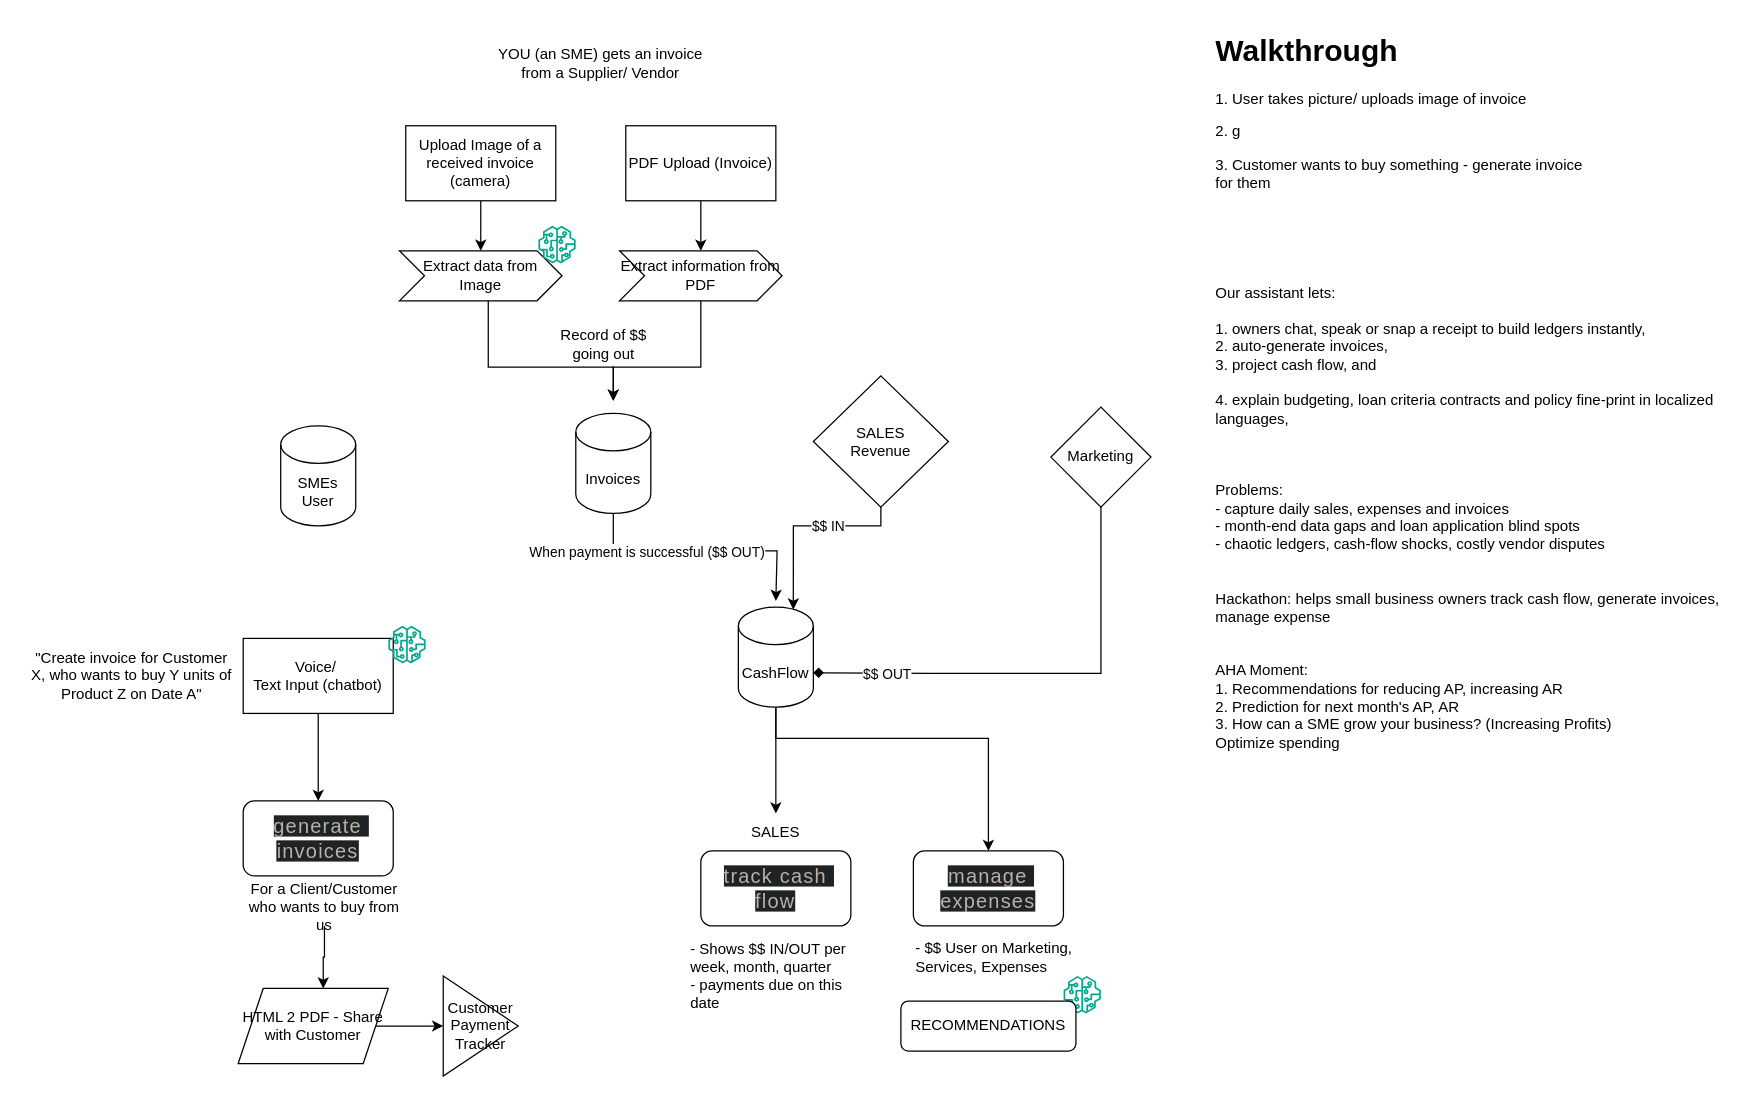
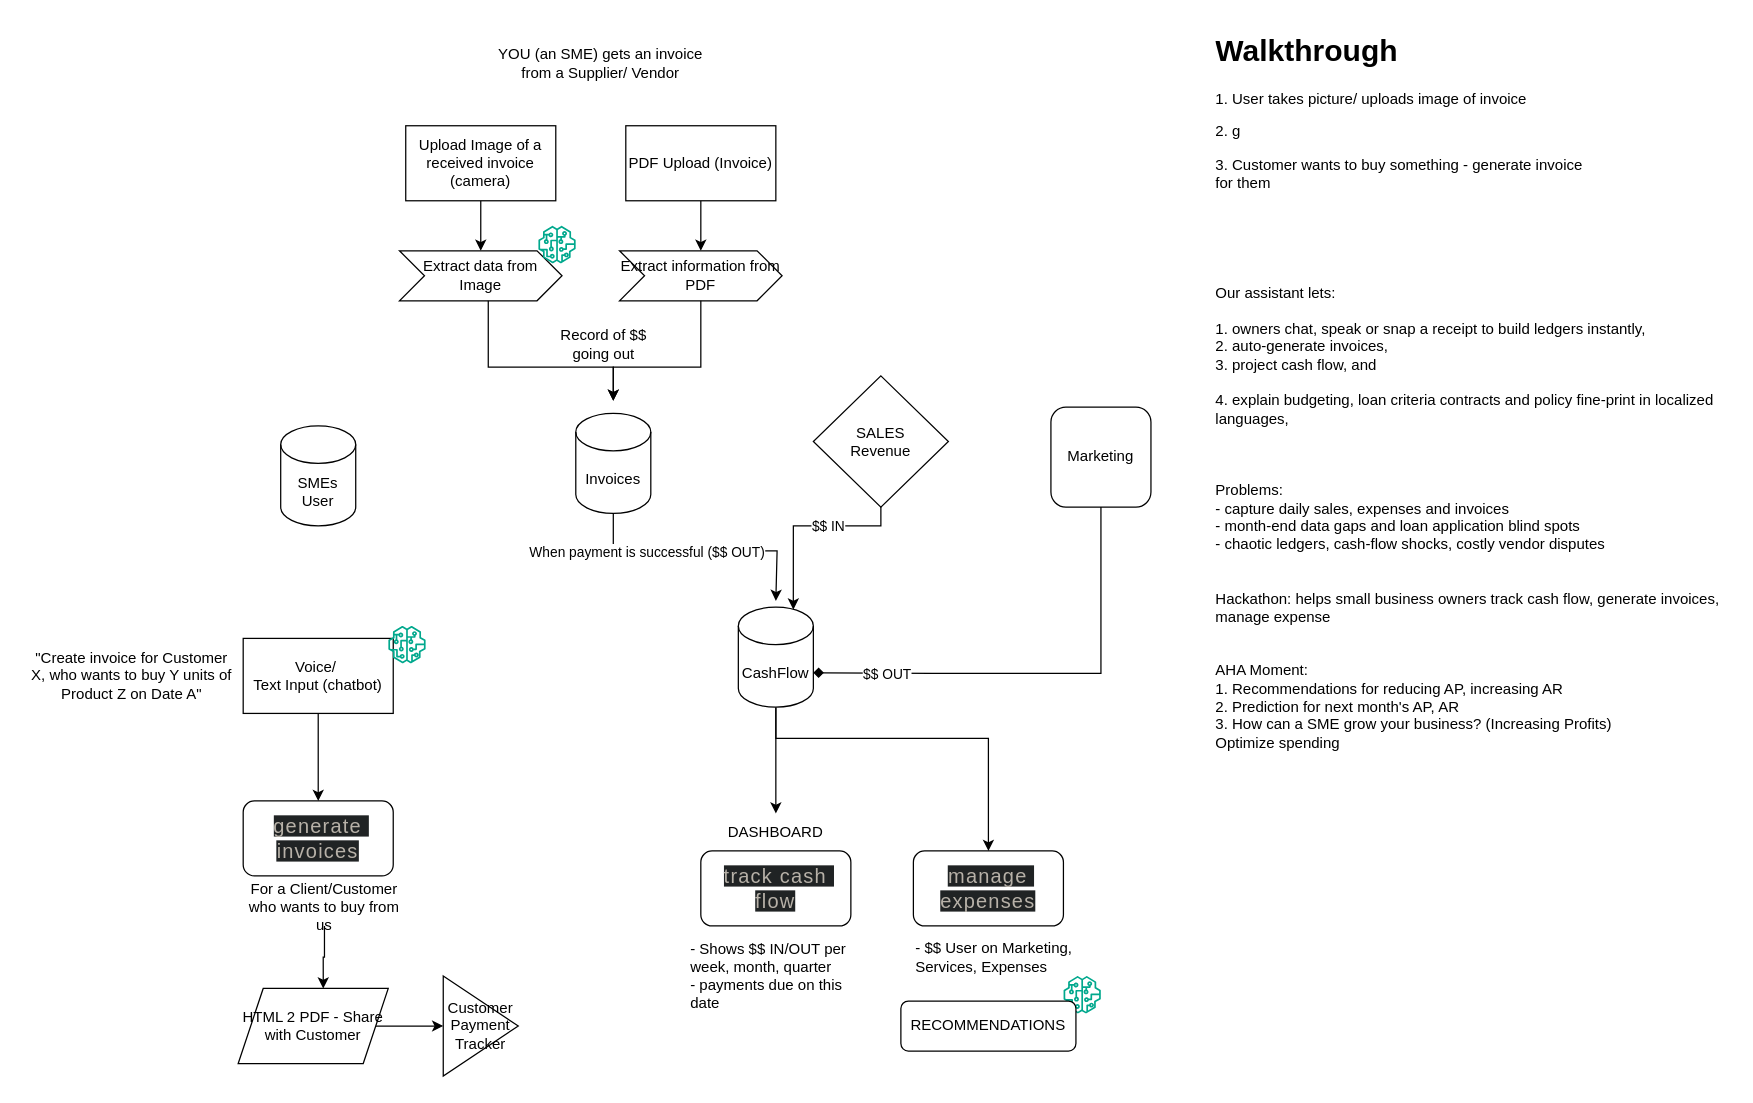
- <mxCell id="31" value="Marketing" style="rhombus;whiteSpace=wrap;html=1;" parent="1" vertex="1"><mxGeometry x="840" y="325" width="80" height="80" as="geometry" /></mxCell>
+ <mxCell id="31" value="Marketing" style="whiteSpace=wrap;html=1;rounded=1;" parent="1" vertex="1"><mxGeometry x="840" y="325" width="80" height="80" as="geometry" /></mxCell>
- <mxCell id="26" value="SALES" style="text;html=1;align=center;verticalAlign=middle;whiteSpace=wrap;rounded=0;" parent="1" vertex="1"><mxGeometry x="590" y="650" width="60" height="30" as="geometry" /></mxCell>
+ <mxCell id="26" value="DASHBOARD" style="text;html=1;align=center;verticalAlign=middle;whiteSpace=wrap;rounded=0;" parent="1" vertex="1"><mxGeometry x="590" y="650" width="60" height="30" as="geometry" /></mxCell>
